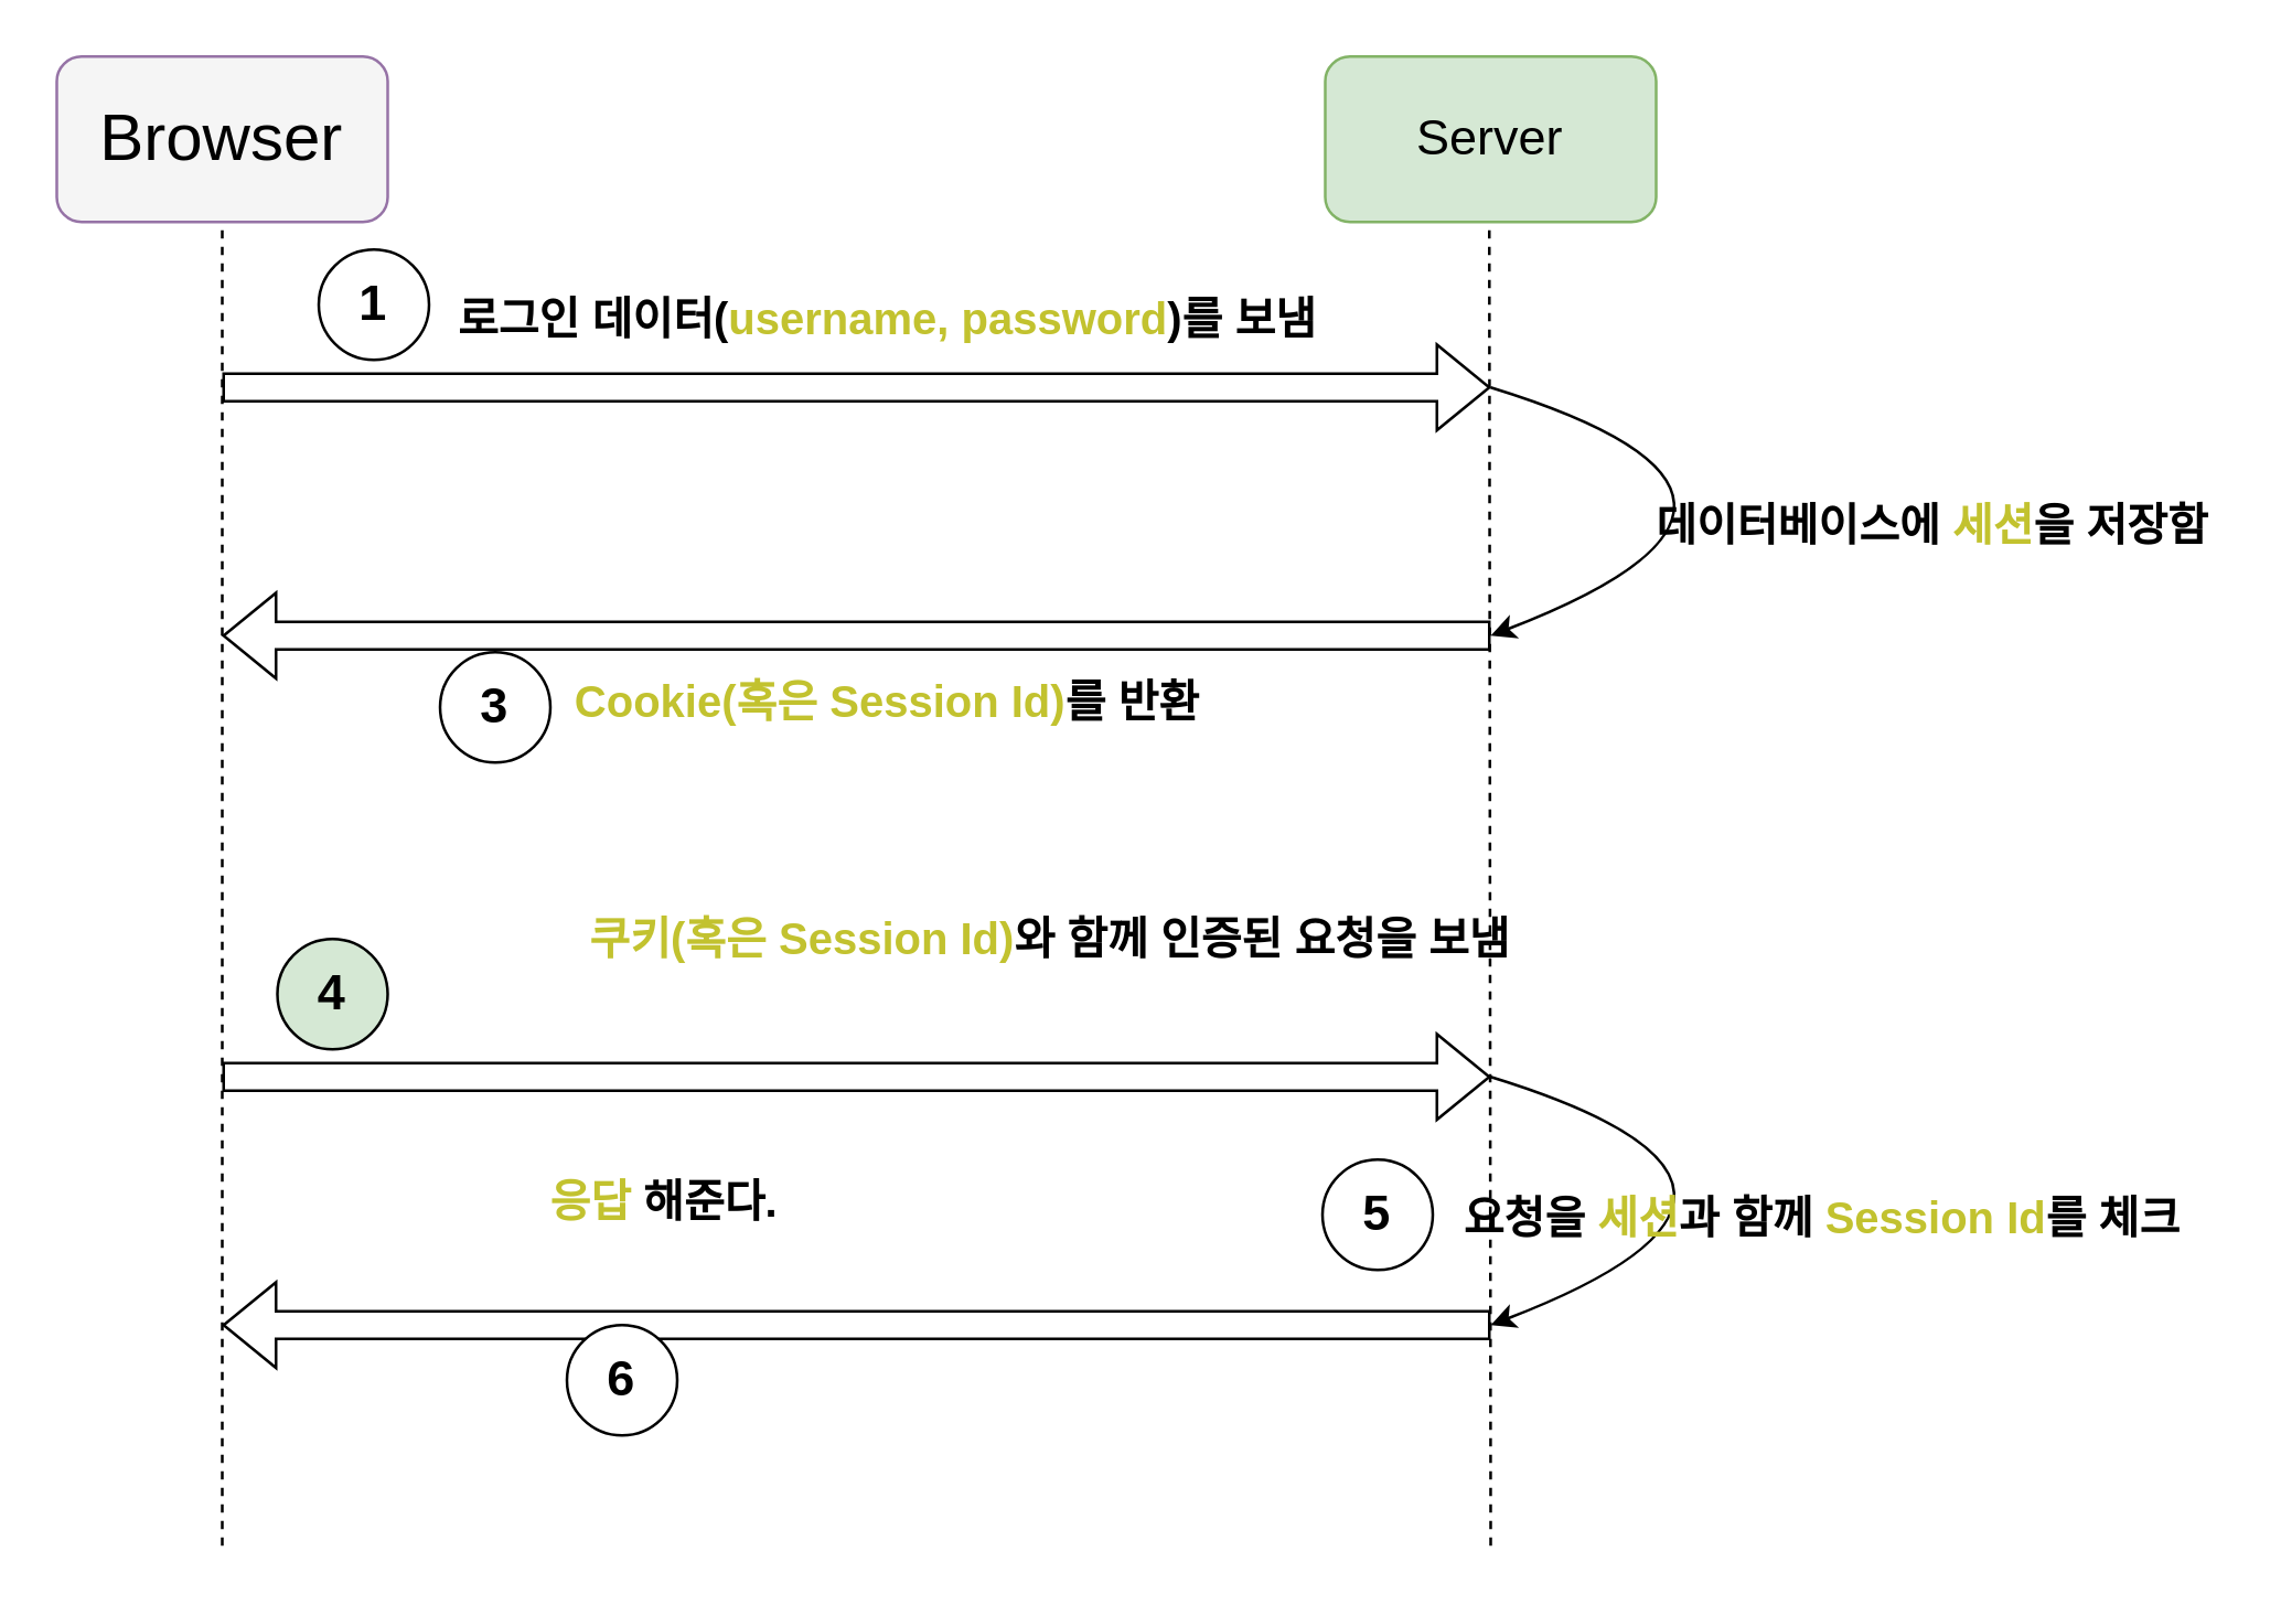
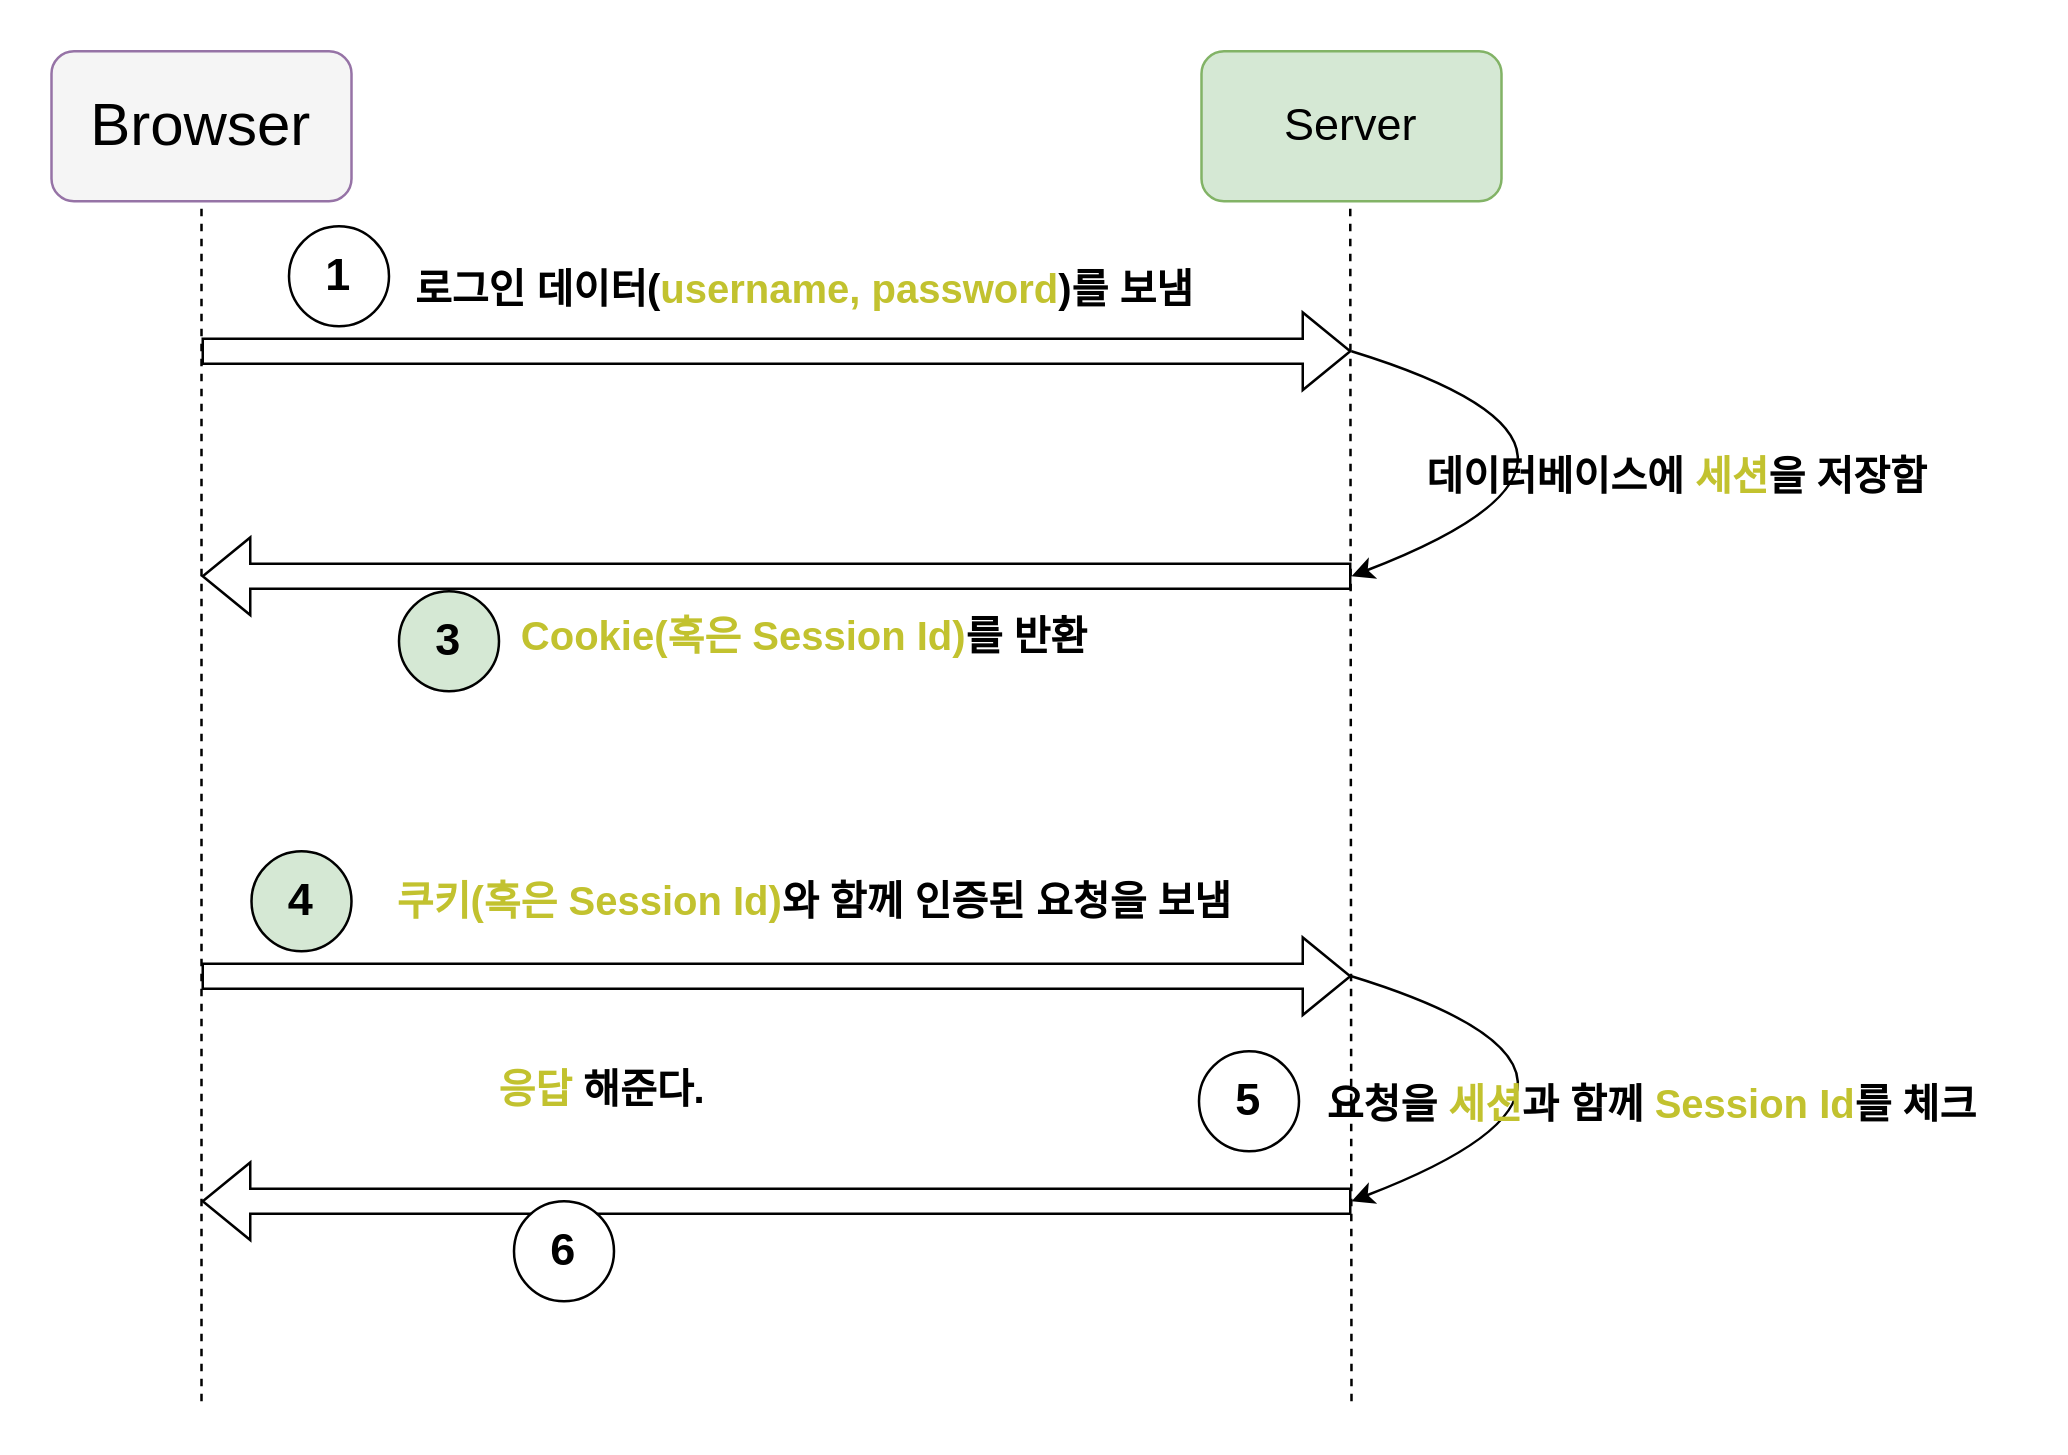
- <mxCell id="10" value="&lt;span style=&quot;font-size: 16px&quot;&gt;데이터베이스에 &lt;font color=&quot;#c2c22f&quot;&gt;세션&lt;/font&gt;을 저장함&lt;/span&gt;" style="text;html=1;align=center;verticalAlign=middle;resizable=0;points=[];autosize=1;strokeColor=none;fillColor=none;fontSize=18;fontStyle=1" parent="1" vertex="1"><mxGeometry x="585" y="175" width="230" height="30" as="geometry" /></mxCell>
+ <mxCell id="10" value="&lt;span style=&quot;font-size: 16px&quot;&gt;데이터베이스에 &lt;font color=&quot;#c2c22f&quot;&gt;세션&lt;/font&gt;을 저장함&lt;/span&gt;" style="text;html=1;align=center;verticalAlign=middle;resizable=0;points=[];autosize=1;strokeColor=none;fillColor=none;fontSize=18;fontStyle=1" parent="1" vertex="1"><mxGeometry x="555" y="175" width="230" height="30" as="geometry" /></mxCell>
- <mxCell id="12" value="3" style="ellipse;whiteSpace=wrap;html=1;fontSize=18;fontStyle=1" parent="1" vertex="1"><mxGeometry x="159" y="236" width="40" height="40" as="geometry" /></mxCell>
+ <mxCell id="12" value="3" style="ellipse;whiteSpace=wrap;html=1;fontSize=18;fontStyle=1;fillColor=#d5e8d4;" parent="1" vertex="1"><mxGeometry x="159" y="236" width="40" height="40" as="geometry" /></mxCell>
- <mxCell id="16" value="&lt;span style=&quot;font-size: 16px&quot;&gt;&lt;font color=&quot;#c2c22f&quot;&gt;쿠키(혹은 Session Id)&lt;/font&gt;와 함께 인증된 요청을 보냄&lt;/span&gt;" style="text;html=1;align=center;verticalAlign=middle;resizable=0;points=[];autosize=1;strokeColor=none;fillColor=none;fontSize=18;fontStyle=1" parent="1" vertex="1"><mxGeometry x="195" y="325" width="370" height="30" as="geometry" /></mxCell>
+ <mxCell id="16" value="&lt;span style=&quot;font-size: 16px&quot;&gt;&lt;font color=&quot;#c2c22f&quot;&gt;쿠키(혹은 Session Id)&lt;/font&gt;와 함께 인증된 요청을 보냄&lt;/span&gt;" style="text;html=1;align=center;verticalAlign=middle;resizable=0;points=[];autosize=1;strokeColor=none;fillColor=none;fontSize=18;fontStyle=1" parent="1" vertex="1"><mxGeometry x="140" y="345" width="370" height="30" as="geometry" /></mxCell>
